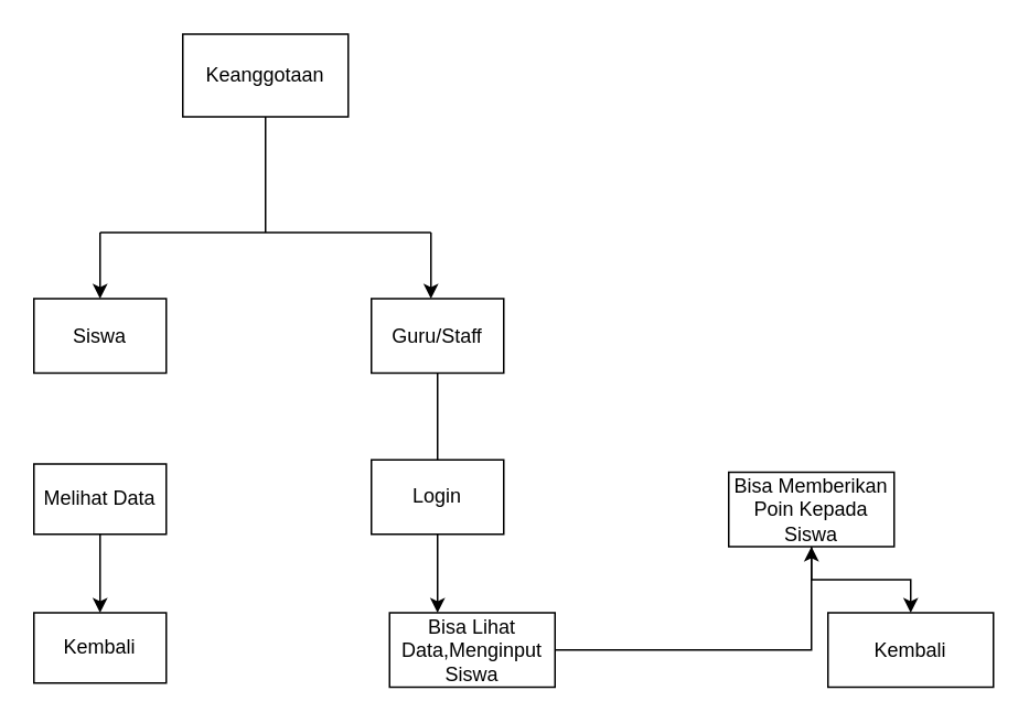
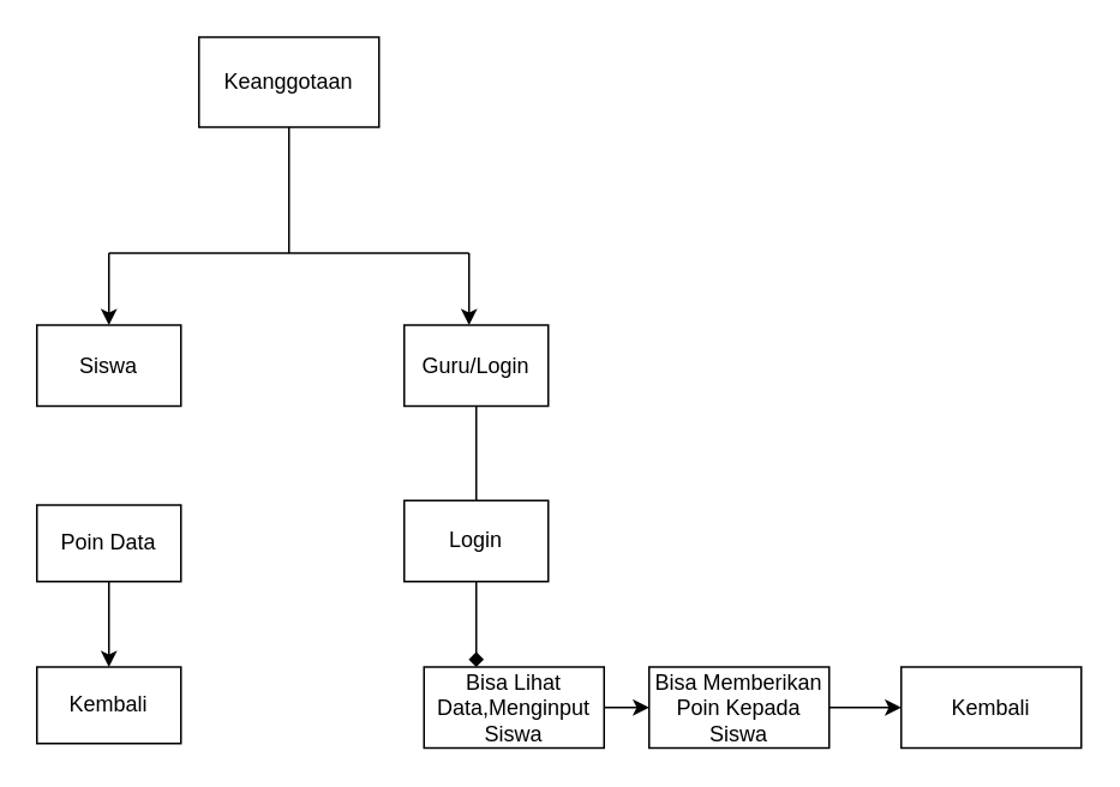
- <mxCell id="8" value="Guru/Staff" style="whiteSpace=wrap;html=1;rounded=0;" vertex="1" parent="1"><mxGeometry x="224" y="180" width="80" height="45" as="geometry" /></mxCell>
+ <mxCell id="8" value="Guru/Login" style="whiteSpace=wrap;html=1;rounded=0;" vertex="1" parent="1"><mxGeometry x="224" y="180" width="80" height="45" as="geometry" /></mxCell>
- <mxCell id="11" value="Melihat Data" style="whiteSpace=wrap;html=1;rounded=0;" vertex="1" parent="1"><mxGeometry x="20" y="280" width="80" height="42.5" as="geometry" /></mxCell>
+ <mxCell id="11" value="Poin Data" style="whiteSpace=wrap;html=1;rounded=0;" vertex="1" parent="1"><mxGeometry x="20" y="280" width="80" height="42.5" as="geometry" /></mxCell>
- <mxCell id="18" value="Bisa Memberikan Poin Kepada Siswa" style="whiteSpace=wrap;html=1;rounded=0;" vertex="1" parent="1"><mxGeometry x="440" y="285" width="100" height="45" as="geometry" /></mxCell>
+ <mxCell id="18" value="Bisa Memberikan Poin Kepada Siswa" style="whiteSpace=wrap;html=1;rounded=0;" vertex="1" parent="1"><mxGeometry x="360" y="370" width="100" height="45" as="geometry" /></mxCell>
- <mxCell id="13" value="" style="edgeStyle=orthogonalEdgeStyle;rounded=0;orthogonalLoop=1;jettySize=auto;html=1;" edge="1" parent="1" source="14" target="16"><mxGeometry relative="1" as="geometry"><Array as="points"><mxPoint x="264" y="370" /><mxPoint x="264" y="370" /></Array></mxGeometry></mxCell>
+ <mxCell id="13" value="" style="edgeStyle=orthogonalEdgeStyle;rounded=0;orthogonalLoop=1;jettySize=auto;html=1;endArrow=diamond;" edge="1" parent="1" source="14" target="16"><mxGeometry relative="1" as="geometry"><Array as="points"><mxPoint x="264" y="370" /><mxPoint x="264" y="370" /></Array></mxGeometry></mxCell>
